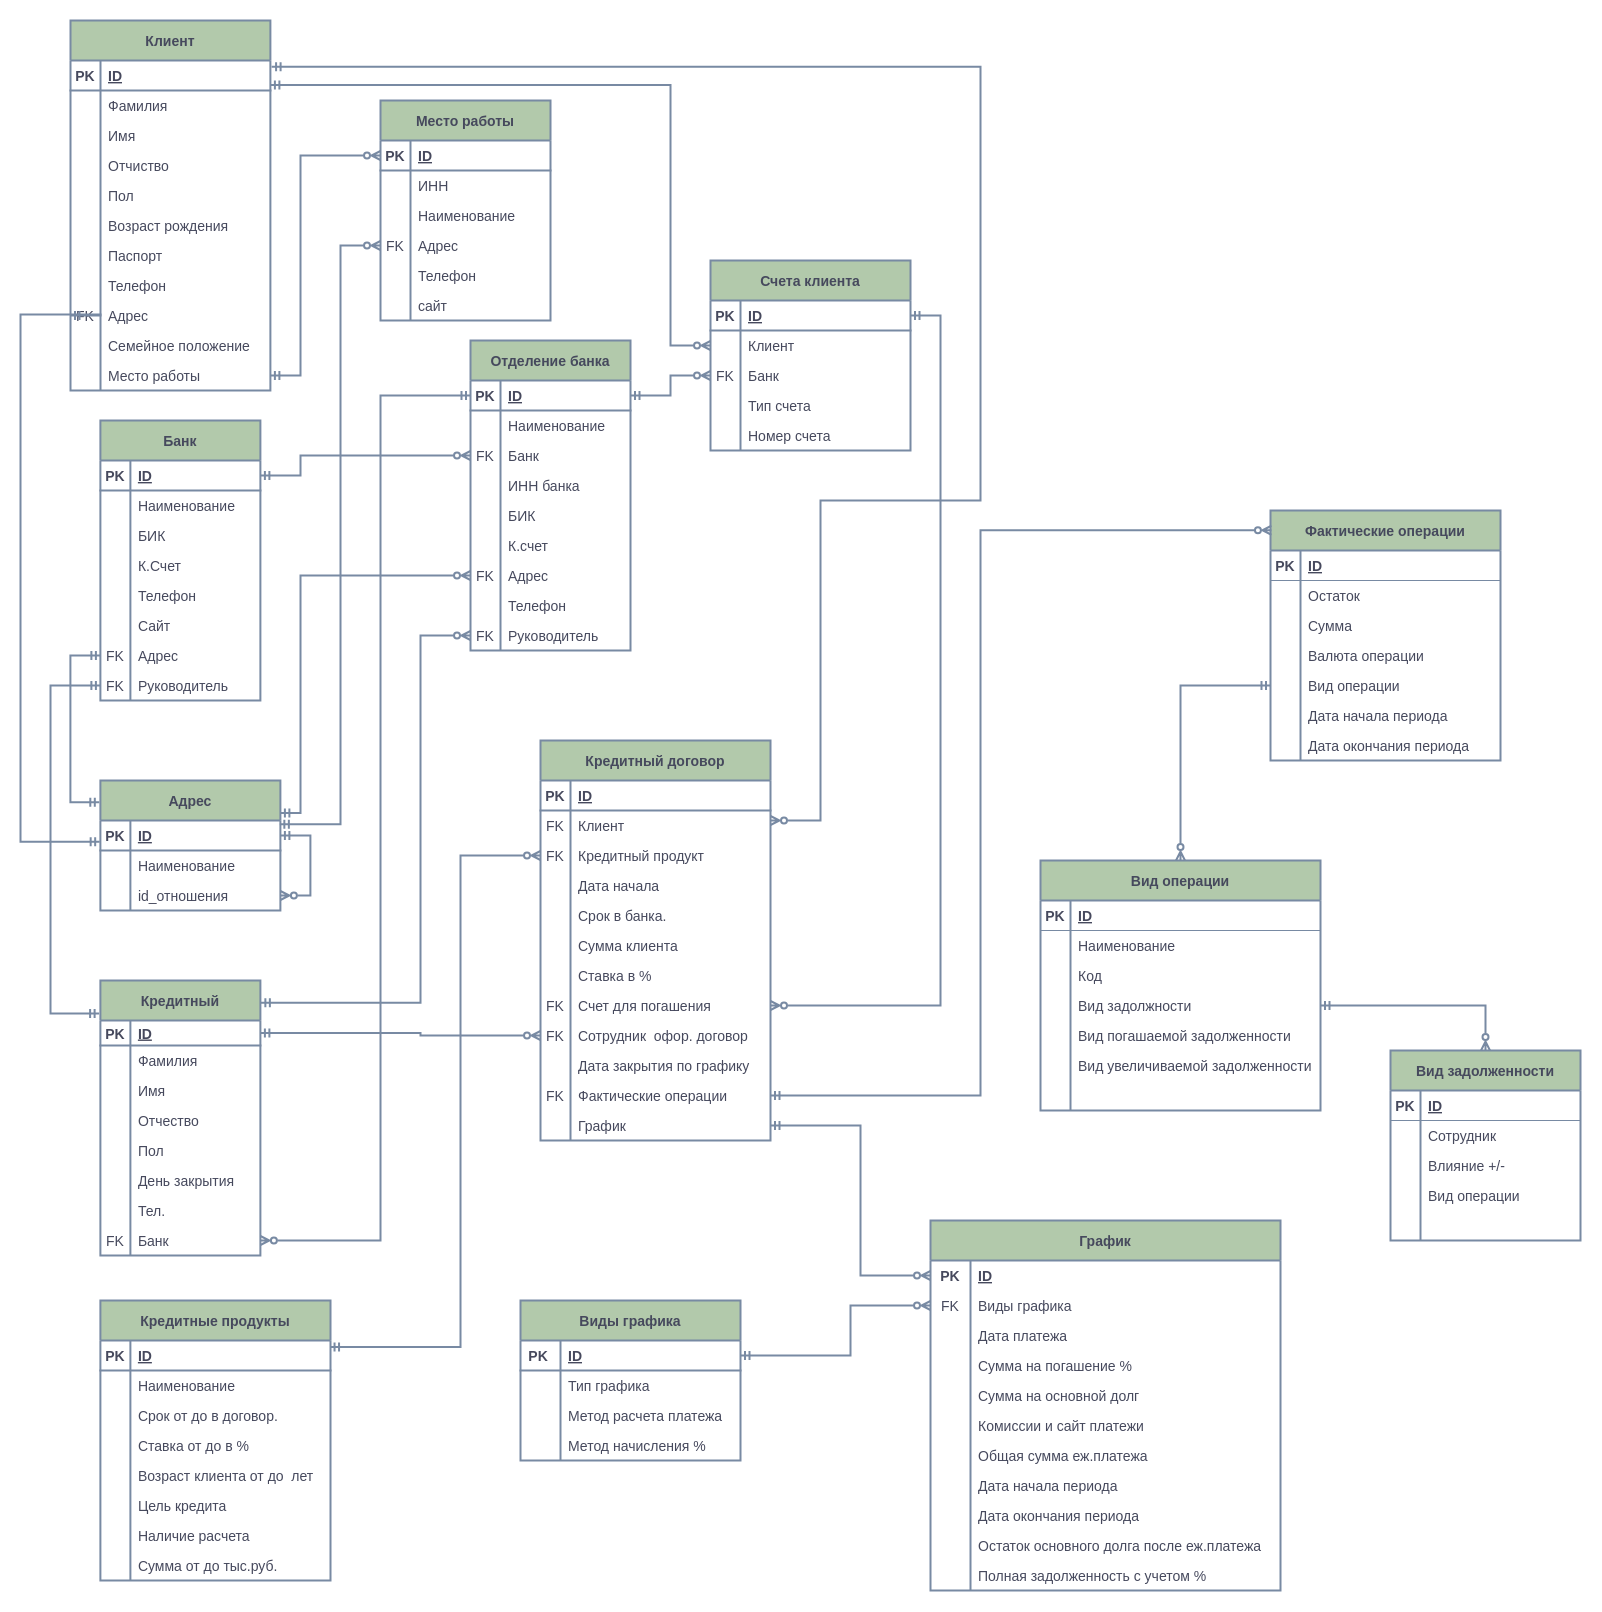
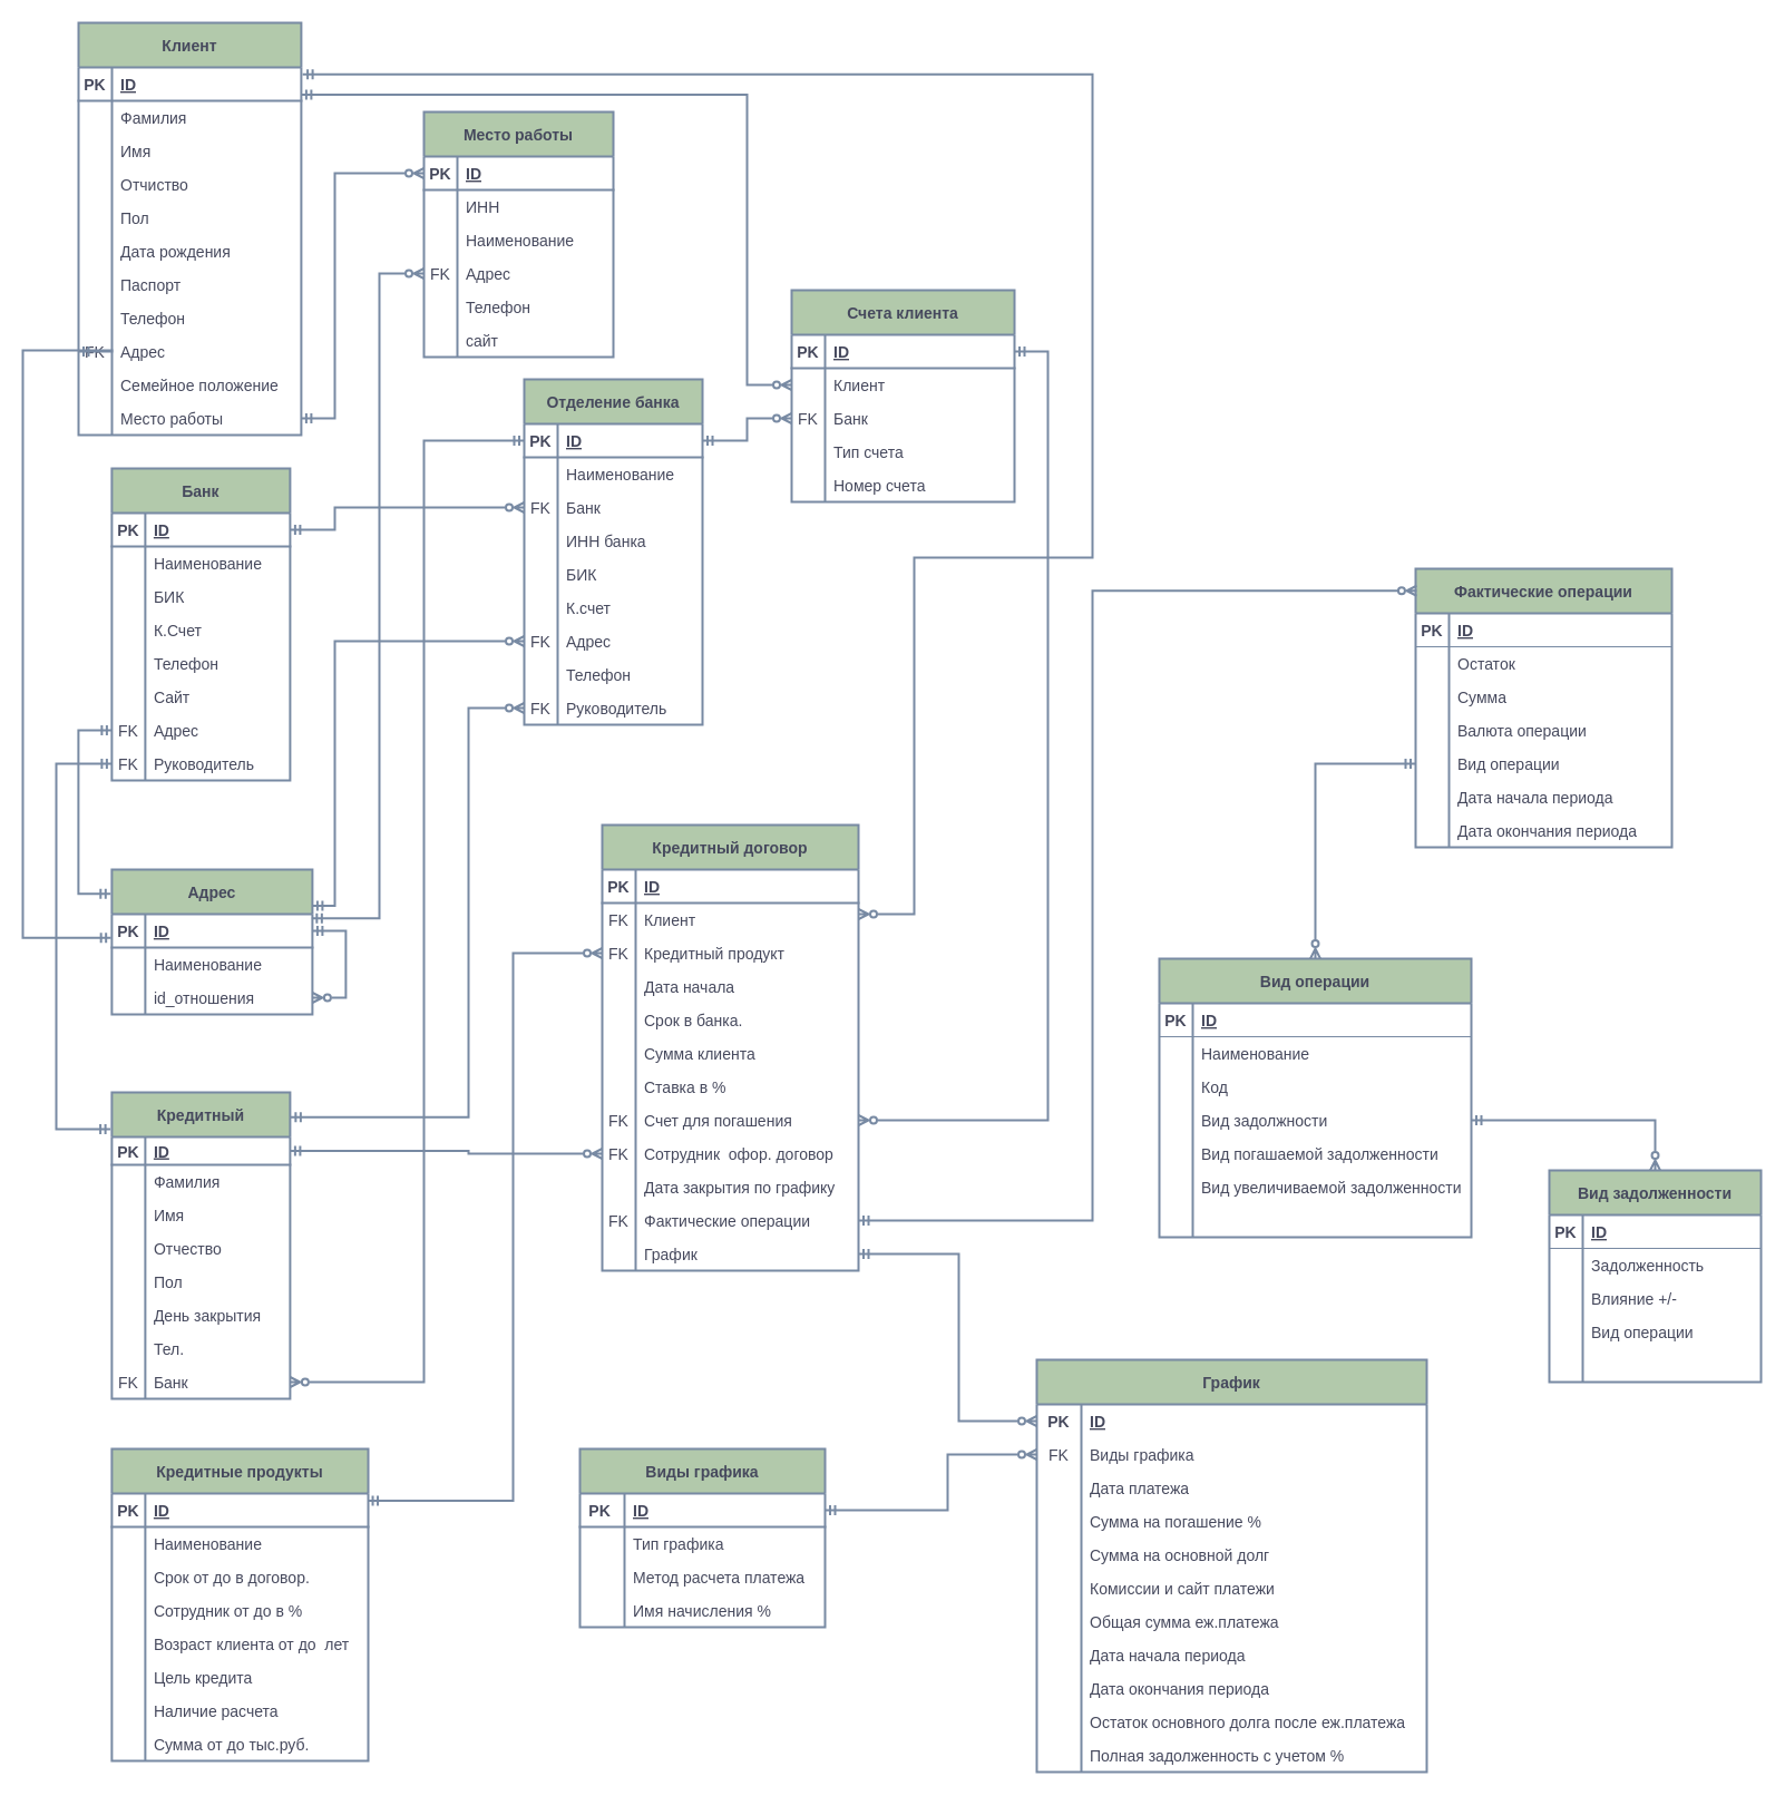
- <mxCell id="20" value="Возраст рождения" style="shape=partialRectangle;connectable=0;fillColor=none;top=0;left=0;bottom=0;right=0;align=left;spacingLeft=6;overflow=hidden;fontSize=14;strokeColor=#788AA3;fontColor=#46495D;strokeWidth=2;" parent="18" vertex="1"><mxGeometry x="30" width="169.89" height="30" as="geometry"><mxRectangle width="169.89" height="30" as="alternateBounds" /></mxGeometry></mxCell>
+ <mxCell id="20" value="Дата рождения" style="shape=partialRectangle;connectable=0;fillColor=none;top=0;left=0;bottom=0;right=0;align=left;spacingLeft=6;overflow=hidden;fontSize=14;strokeColor=#788AA3;fontColor=#46495D;strokeWidth=2;" parent="18" vertex="1"><mxGeometry x="30" width="169.89" height="30" as="geometry"><mxRectangle width="169.89" height="30" as="alternateBounds" /></mxGeometry></mxCell>
- <mxCell id="278" value="Сотрудник" style="shape=partialRectangle;connectable=0;fillColor=none;top=0;left=0;bottom=0;right=0;align=left;spacingLeft=6;overflow=hidden;strokeColor=#788AA3;fontColor=#46495D;fontSize=14;" parent="276" vertex="1"><mxGeometry x="30" width="160" height="30" as="geometry"><mxRectangle width="160" height="30" as="alternateBounds" /></mxGeometry></mxCell>
+ <mxCell id="278" value="Задолженность" style="shape=partialRectangle;connectable=0;fillColor=none;top=0;left=0;bottom=0;right=0;align=left;spacingLeft=6;overflow=hidden;strokeColor=#788AA3;fontColor=#46495D;fontSize=14;" parent="276" vertex="1"><mxGeometry x="30" width="160" height="30" as="geometry"><mxRectangle width="160" height="30" as="alternateBounds" /></mxGeometry></mxCell>
- <mxCell id="142" value="Ставка от до в %" style="shape=partialRectangle;connectable=0;fillColor=none;top=0;left=0;bottom=0;right=0;align=left;spacingLeft=6;overflow=hidden;fontSize=14;strokeColor=#788AA3;fontColor=#46495D;strokeWidth=2;" parent="140" vertex="1"><mxGeometry x="30" width="200.11" height="30" as="geometry"><mxRectangle width="200.11" height="30" as="alternateBounds" /></mxGeometry></mxCell>
+ <mxCell id="142" value="Сотрудник от до в %" style="shape=partialRectangle;connectable=0;fillColor=none;top=0;left=0;bottom=0;right=0;align=left;spacingLeft=6;overflow=hidden;fontSize=14;strokeColor=#788AA3;fontColor=#46495D;strokeWidth=2;" parent="140" vertex="1"><mxGeometry x="30" width="200.11" height="30" as="geometry"><mxRectangle width="200.11" height="30" as="alternateBounds" /></mxGeometry></mxCell>
- <mxCell id="223" value="Метод начисления %" style="shape=partialRectangle;connectable=0;fillColor=none;top=0;left=0;bottom=0;right=0;align=left;spacingLeft=6;overflow=hidden;fontSize=14;strokeColor=#788AA3;fontColor=#46495D;strokeWidth=2;" parent="221" vertex="1"><mxGeometry x="40" width="180" height="30" as="geometry"><mxRectangle width="180" height="30" as="alternateBounds" /></mxGeometry></mxCell>
+ <mxCell id="223" value="Имя начисления %" style="shape=partialRectangle;connectable=0;fillColor=none;top=0;left=0;bottom=0;right=0;align=left;spacingLeft=6;overflow=hidden;fontSize=14;strokeColor=#788AA3;fontColor=#46495D;strokeWidth=2;" parent="221" vertex="1"><mxGeometry x="40" width="180" height="30" as="geometry"><mxRectangle width="180" height="30" as="alternateBounds" /></mxGeometry></mxCell>
